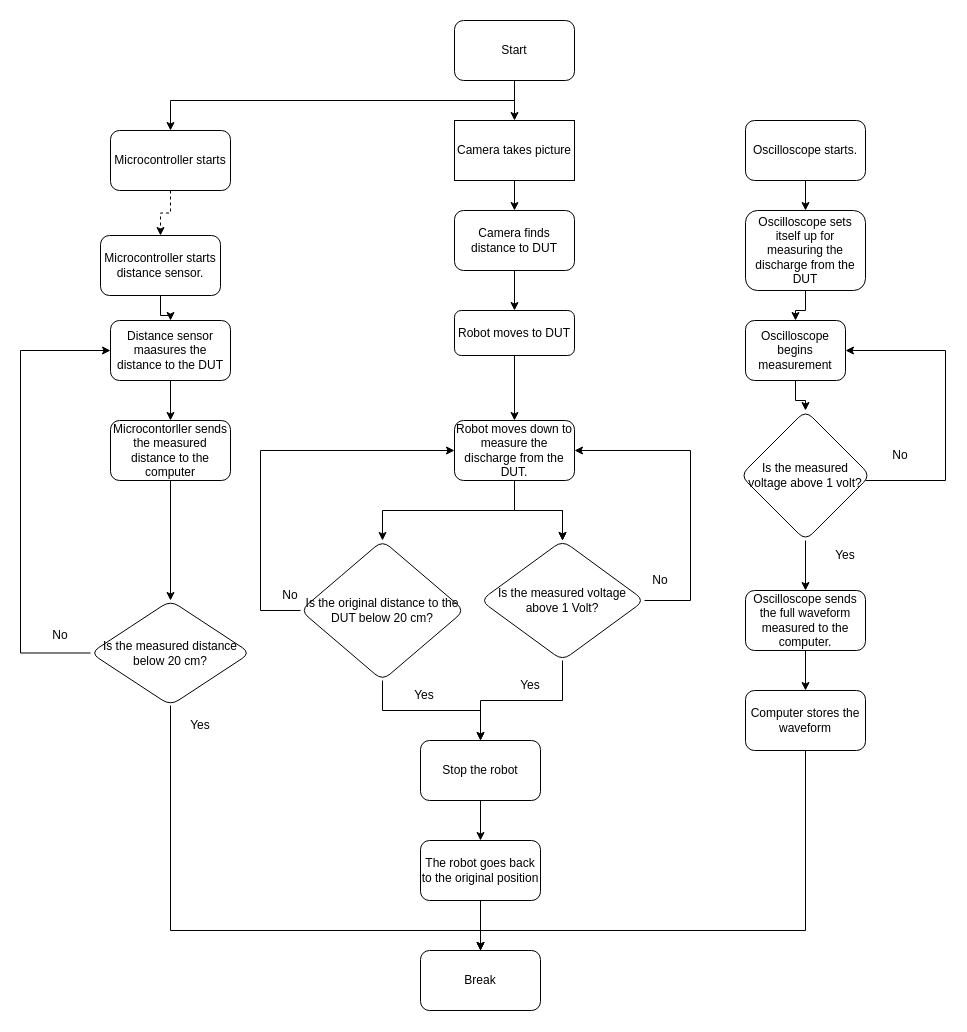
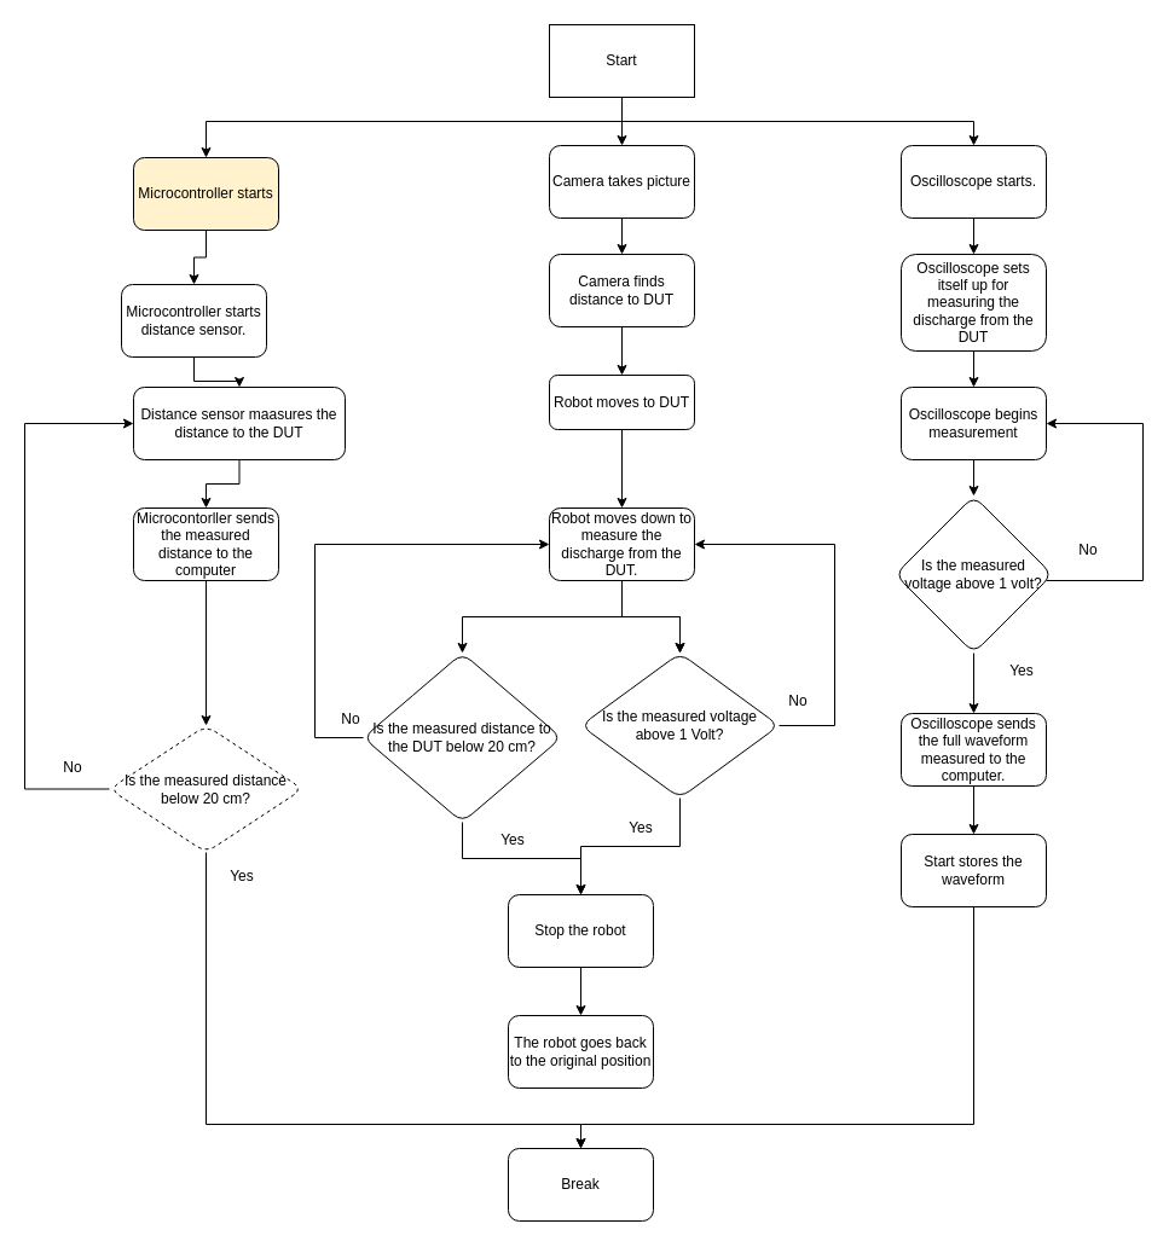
- <mxCell id="15" value="Start" style="rounded=1;whiteSpace=wrap;html=1;" vertex="1" parent="1"><mxGeometry x="454" y="20" width="120" height="60" as="geometry" /></mxCell>
+ <mxCell id="15" value="Start" style="whiteSpace=wrap;html=1;rounded=0;" vertex="1" parent="1"><mxGeometry x="454" y="20" width="120" height="60" as="geometry" /></mxCell>
+ <mxCell id="14" style="edgeStyle=orthogonalEdgeStyle;rounded=0;orthogonalLoop=1;jettySize=auto;html=1;entryX=0.5;entryY=0;entryDx=0;entryDy=0;" edge="1" parent="1" source="15" target="25"><mxGeometry relative="1" as="geometry"><Array as="points"><mxPoint x="514" y="100" /><mxPoint x="805" y="100" /></Array></mxGeometry></mxCell>
- <mxCell id="3" value="Camera takes picture" style="whiteSpace=wrap;html=1;rounded=0;" vertex="1" parent="1"><mxGeometry x="454" y="120" width="120" height="60" as="geometry" /></mxCell>
+ <mxCell id="3" value="Camera takes picture" style="rounded=1;whiteSpace=wrap;html=1;" vertex="1" parent="1"><mxGeometry x="454" y="120" width="120" height="60" as="geometry" /></mxCell>
- <mxCell id="17" value="Microcontroller starts" style="rounded=1;whiteSpace=wrap;html=1;" vertex="1" parent="1"><mxGeometry x="110" y="130" width="120" height="60" as="geometry" /></mxCell>
+ <mxCell id="17" value="Microcontroller starts" style="rounded=1;whiteSpace=wrap;html=1;fillColor=#fff2cc;" vertex="1" parent="1"><mxGeometry x="110" y="130" width="120" height="60" as="geometry" /></mxCell>
- <mxCell id="16" value="" style="edgeStyle=orthogonalEdgeStyle;rounded=0;orthogonalLoop=1;jettySize=auto;html=1;dashed=1;" edge="1" parent="1" source="17" target="19"><mxGeometry relative="1" as="geometry" /></mxCell>
+ <mxCell id="16" value="" style="edgeStyle=orthogonalEdgeStyle;rounded=0;orthogonalLoop=1;jettySize=auto;html=1;" edge="1" parent="1" source="17" target="19"><mxGeometry relative="1" as="geometry" /></mxCell>
- <mxCell id="21" value="Distance sensor maasures the distance to the DUT" style="whiteSpace=wrap;html=1;rounded=1;" vertex="1" parent="1"><mxGeometry x="110" y="320" width="120" height="60" as="geometry" /></mxCell>
+ <mxCell id="21" value="Distance sensor maasures the distance to the DUT" style="whiteSpace=wrap;html=1;rounded=1;" vertex="1" parent="1"><mxGeometry x="110" y="320" width="175" height="60" as="geometry" /></mxCell>
- <mxCell id="29" value="Oscilloscope begins measurement" style="rounded=1;whiteSpace=wrap;html=1;" vertex="1" parent="1"><mxGeometry x="745" y="320" width="100" height="60" as="geometry" /></mxCell>
+ <mxCell id="29" value="Oscilloscope begins measurement" style="rounded=1;whiteSpace=wrap;html=1;" vertex="1" parent="1"><mxGeometry x="745" y="320" width="120" height="60" as="geometry" /></mxCell>
- <mxCell id="45" value="Is the original distance to the DUT below 20 cm?" style="rhombus;whiteSpace=wrap;html=1;rounded=1;" vertex="1" parent="1"><mxGeometry x="300" y="540" width="164" height="140" as="geometry" /></mxCell>
+ <mxCell id="45" value="Is the measured distance to the DUT below 20 cm?" style="rhombus;whiteSpace=wrap;html=1;rounded=1;" vertex="1" parent="1"><mxGeometry x="300" y="540" width="164" height="140" as="geometry" /></mxCell>
- <mxCell id="54" value="Is the measured distance below 20 cm?" style="rhombus;whiteSpace=wrap;html=1;rounded=1;" vertex="1" parent="1"><mxGeometry x="90" y="600" width="160" height="105" as="geometry" /></mxCell>
+ <mxCell id="54" value="Is the measured distance below 20 cm?" style="rhombus;whiteSpace=wrap;html=1;rounded=1;dashed=1;" vertex="1" parent="1"><mxGeometry x="90" y="600" width="160" height="105" as="geometry" /></mxCell>
- <mxCell id="38" value="Computer stores the waveform" style="rounded=1;whiteSpace=wrap;html=1;" vertex="1" parent="1"><mxGeometry x="745" y="690" width="120" height="60" as="geometry" /></mxCell>
+ <mxCell id="38" value="Start stores the waveform" style="rounded=1;whiteSpace=wrap;html=1;" vertex="1" parent="1"><mxGeometry x="745" y="690" width="120" height="60" as="geometry" /></mxCell>
- <mxCell id="49" value="" style="edgeStyle=orthogonalEdgeStyle;rounded=0;orthogonalLoop=1;jettySize=auto;html=1;" edge="1" parent="1" source="50" target="51"><mxGeometry relative="1" as="geometry" /></mxCell>
